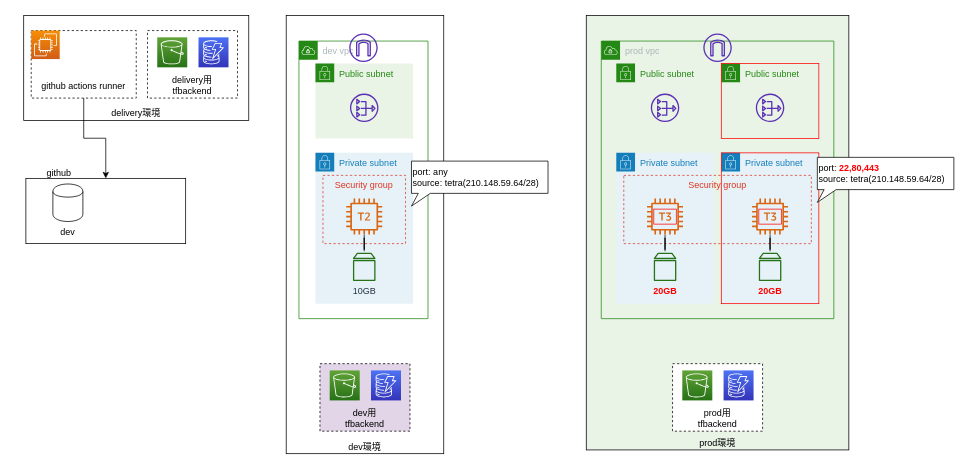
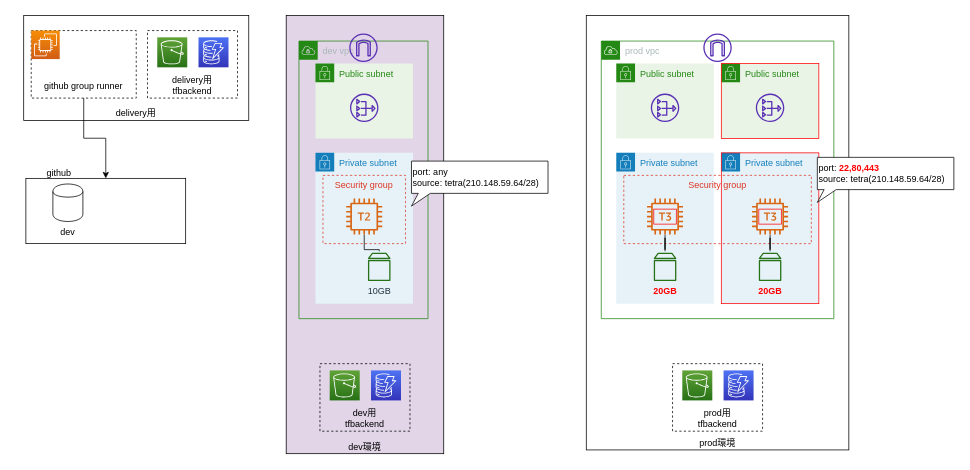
- <mxCell id="46" value="github actions runner" style="shape=image;verticalLabelPosition=bottom;verticalAlign=top;imageAspect=0;image=https://image.flaticon.com/icons/png/512/37/37318.png;labelPosition=center;align=center;labelBackgroundColor=#ffffff;" vertex="1" parent="1"><mxGeometry x="91.1" y="60" width="40" height="40" as="geometry" /></mxCell>
+ <mxCell id="46" value="github group runner" style="shape=image;verticalLabelPosition=bottom;verticalAlign=top;imageAspect=0;image=https://image.flaticon.com/icons/png/512/37/37318.png;labelPosition=center;align=center;labelBackgroundColor=#ffffff;" vertex="1" parent="1"><mxGeometry x="91.1" y="60" width="40" height="40" as="geometry" /></mxCell>
- <mxCell id="42" value="delivery環境" style="rounded=0;whiteSpace=wrap;html=1;verticalAlign=bottom;" vertex="1" parent="1"><mxGeometry x="31.1" y="20" width="300" height="140" as="geometry" /></mxCell>
+ <mxCell id="42" value="delivery用" style="rounded=0;whiteSpace=wrap;html=1;verticalAlign=bottom;" vertex="1" parent="1"><mxGeometry x="31.1" y="20" width="300" height="140" as="geometry" /></mxCell>
- <mxCell id="2" value="prod環境" style="rounded=0;whiteSpace=wrap;html=1;verticalAlign=bottom;fillColor=#e9f3e6;" vertex="1" parent="1"><mxGeometry x="781" y="20" width="350" height="579" as="geometry" /></mxCell>
+ <mxCell id="2" value="prod環境" style="rounded=0;whiteSpace=wrap;html=1;verticalAlign=bottom;" vertex="1" parent="1"><mxGeometry x="781" y="20" width="350" height="579" as="geometry" /></mxCell>
- <mxCell id="13" value="10GB" style="outlineConnect=0;fontColor=#232F3E;gradientColor=none;fillColor=#277116;strokeColor=none;dashed=0;verticalLabelPosition=bottom;verticalAlign=top;align=center;html=1;fontSize=12;fontStyle=0;aspect=fixed;pointerEvents=1;shape=mxgraph.aws4.volume;" vertex="1" parent="1"><mxGeometry x="469.895" y="336" width="30.21" height="38" as="geometry" /></mxCell>
+ <mxCell id="13" value="10GB" style="outlineConnect=0;fontColor=#232F3E;gradientColor=none;fillColor=#277116;strokeColor=none;dashed=0;verticalLabelPosition=bottom;verticalAlign=top;align=center;html=1;fontSize=12;fontStyle=0;aspect=fixed;pointerEvents=1;shape=mxgraph.aws4.volume;" vertex="1" parent="1"><mxGeometry x="489.895" y="336" width="30.21" height="38" as="geometry" /></mxCell>
- <mxCell id="3" value="dev環境" style="rounded=0;whiteSpace=wrap;html=1;verticalAlign=bottom;" vertex="1" parent="1"><mxGeometry x="381" y="20" width="210" height="584" as="geometry" /></mxCell>
+ <mxCell id="3" value="dev環境" style="rounded=0;whiteSpace=wrap;html=1;verticalAlign=bottom;fillColor=#e1d5e7;" vertex="1" parent="1"><mxGeometry x="381" y="20" width="210" height="584" as="geometry" /></mxCell>
